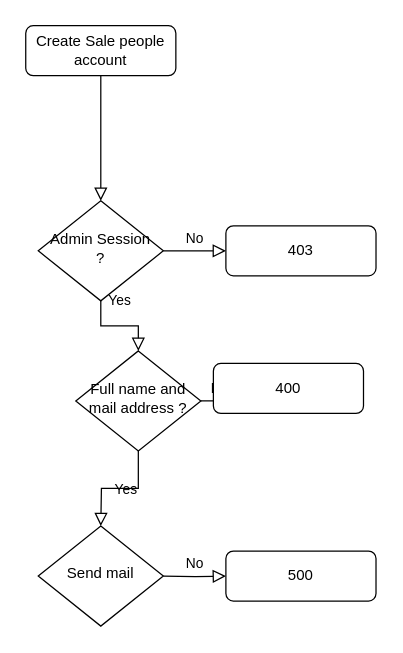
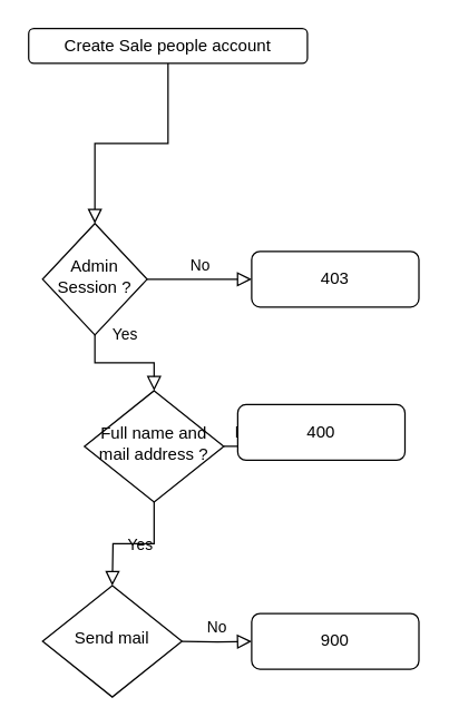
- <mxCell id="3" value="Create Sale people account" style="rounded=1;whiteSpace=wrap;html=1;fontSize=12;glass=0;strokeWidth=1;shadow=0;" parent="1" vertex="1"><mxGeometry x="20" y="20" width="120" height="40" as="geometry" /></mxCell>
+ <mxCell id="3" value="Create Sale people account" style="rounded=1;whiteSpace=wrap;html=1;fontSize=12;glass=0;strokeWidth=1;shadow=0;" parent="1" vertex="1"><mxGeometry x="20" y="20" width="200" height="25" as="geometry" /></mxCell>
- <mxCell id="6" value="Admin Session ?" style="rhombus;whiteSpace=wrap;html=1;shadow=0;fontFamily=Helvetica;fontSize=12;align=center;strokeWidth=1;spacing=6;spacingTop=-4;" parent="1" vertex="1"><mxGeometry x="30" y="160" width="100" height="80" as="geometry" /></mxCell>
+ <mxCell id="6" value="Admin Session ?" style="rhombus;whiteSpace=wrap;html=1;shadow=0;fontFamily=Helvetica;fontSize=12;align=center;strokeWidth=1;spacing=6;spacingTop=-4;" parent="1" vertex="1"><mxGeometry x="30" y="160" width="75" height="80" as="geometry" /></mxCell>
- <mxCell id="14" value="500" style="rounded=1;whiteSpace=wrap;html=1;fontSize=12;glass=0;strokeWidth=1;shadow=0;" parent="1" vertex="1"><mxGeometry x="180" y="440" width="120" height="40" as="geometry" /></mxCell>
+ <mxCell id="14" value="900" style="rounded=1;whiteSpace=wrap;html=1;fontSize=12;glass=0;strokeWidth=1;shadow=0;" parent="1" vertex="1"><mxGeometry x="180" y="440" width="120" height="40" as="geometry" /></mxCell>
